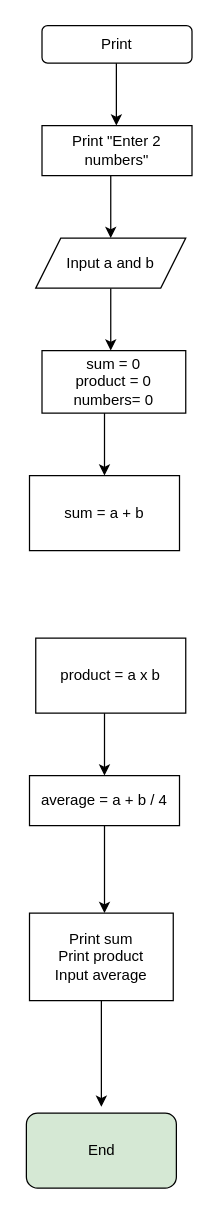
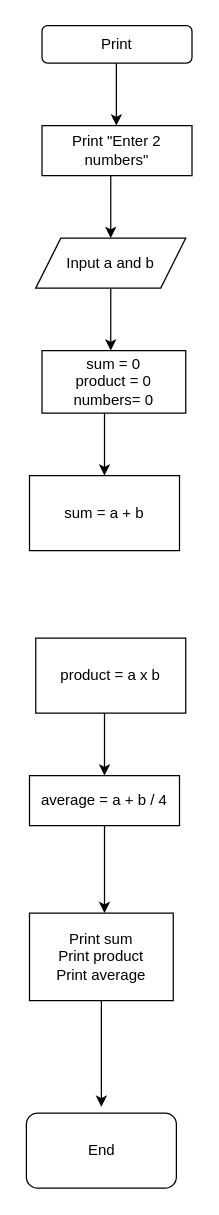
- <mxCell id="13" value="Print sum&lt;br&gt;Print product&lt;br&gt;Input average" style="rounded=0;whiteSpace=wrap;html=1;" vertex="1" parent="1"><mxGeometry x="23" y="730" width="115" height="70" as="geometry" /></mxCell>
+ <mxCell id="13" value="Print sum&lt;br&gt;Print product&lt;br&gt;Print average" style="rounded=0;whiteSpace=wrap;html=1;" vertex="1" parent="1"><mxGeometry x="23" y="730" width="115" height="70" as="geometry" /></mxCell>
- <mxCell id="17" value="End" style="rounded=1;whiteSpace=wrap;html=1;fillColor=#d5e8d4;" vertex="1" parent="1"><mxGeometry x="20.5" y="890" width="120" height="60" as="geometry" /></mxCell>
+ <mxCell id="17" value="End" style="rounded=1;whiteSpace=wrap;html=1;" vertex="1" parent="1"><mxGeometry x="20.5" y="890" width="120" height="60" as="geometry" /></mxCell>
